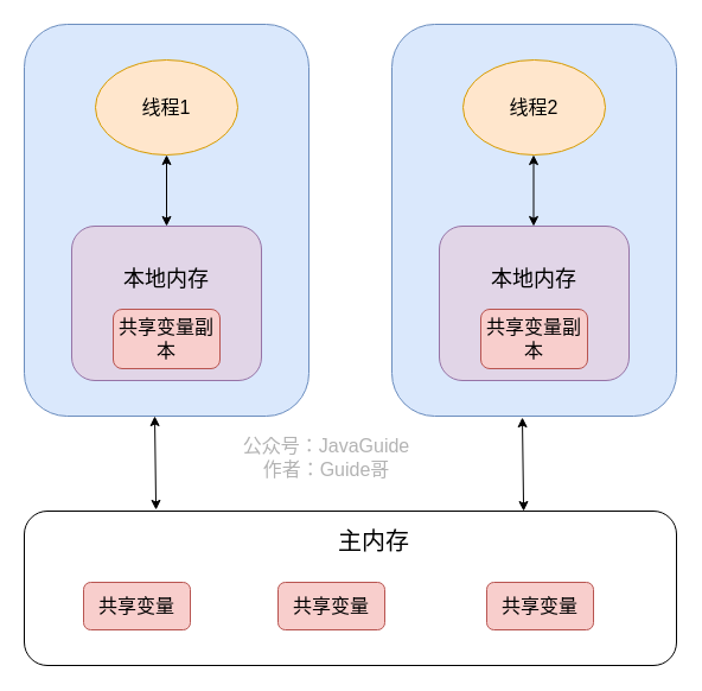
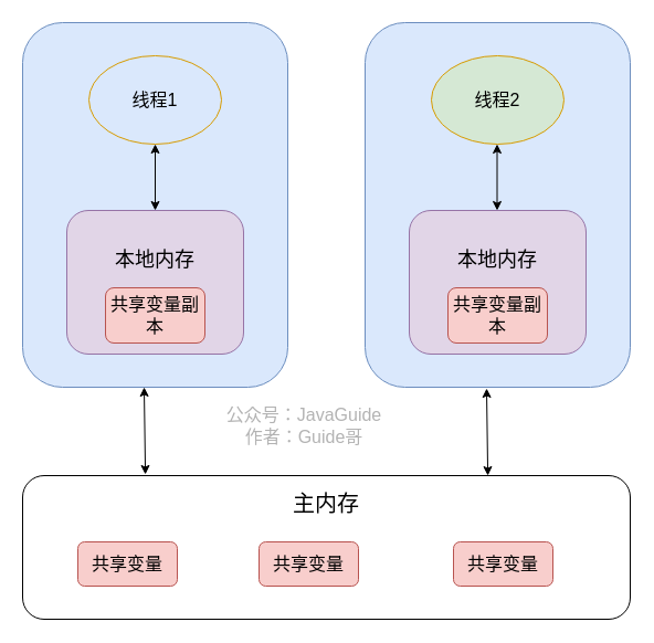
- <mxCell id="8" value="线程1" style="ellipse;whiteSpace=wrap;html=1;fontSize=16;fillColor=#ffe6cc;strokeColor=#d79b00;sketch=0;" parent="1" vertex="1"><mxGeometry x="80" y="50" width="120" height="80" as="geometry" /></mxCell>
+ <mxCell id="8" value="线程1" style="ellipse;whiteSpace=wrap;html=1;fontSize=16;fillColor=#dae8fc;strokeColor=#d79b00;sketch=0;" parent="1" vertex="1"><mxGeometry x="80" y="50" width="120" height="80" as="geometry" /></mxCell>
- <mxCell id="9" value="线程2" style="ellipse;whiteSpace=wrap;html=1;fontSize=16;fillColor=#ffe6cc;strokeColor=#d79b00;sketch=0;" parent="1" vertex="1"><mxGeometry x="390" y="50" width="120" height="80" as="geometry" /></mxCell>
+ <mxCell id="9" value="线程2" style="ellipse;whiteSpace=wrap;html=1;fontSize=16;fillColor=#d5e8d4;strokeColor=#d79b00;sketch=0;" parent="1" vertex="1"><mxGeometry x="390" y="50" width="120" height="80" as="geometry" /></mxCell>
- <mxCell id="13" value="主内存" style="text;html=1;strokeColor=none;fillColor=none;align=center;verticalAlign=middle;whiteSpace=wrap;rounded=1;fontSize=20;sketch=0;" parent="1" vertex="1"><mxGeometry x="265" y="440" width="100" height="30" as="geometry" /></mxCell>
+ <mxCell id="13" value="主内存" style="text;html=1;strokeColor=none;fillColor=none;align=center;verticalAlign=middle;whiteSpace=wrap;rounded=1;fontSize=20;sketch=0;" parent="1" vertex="1"><mxGeometry x="245" y="440" width="100" height="30" as="geometry" /></mxCell>
